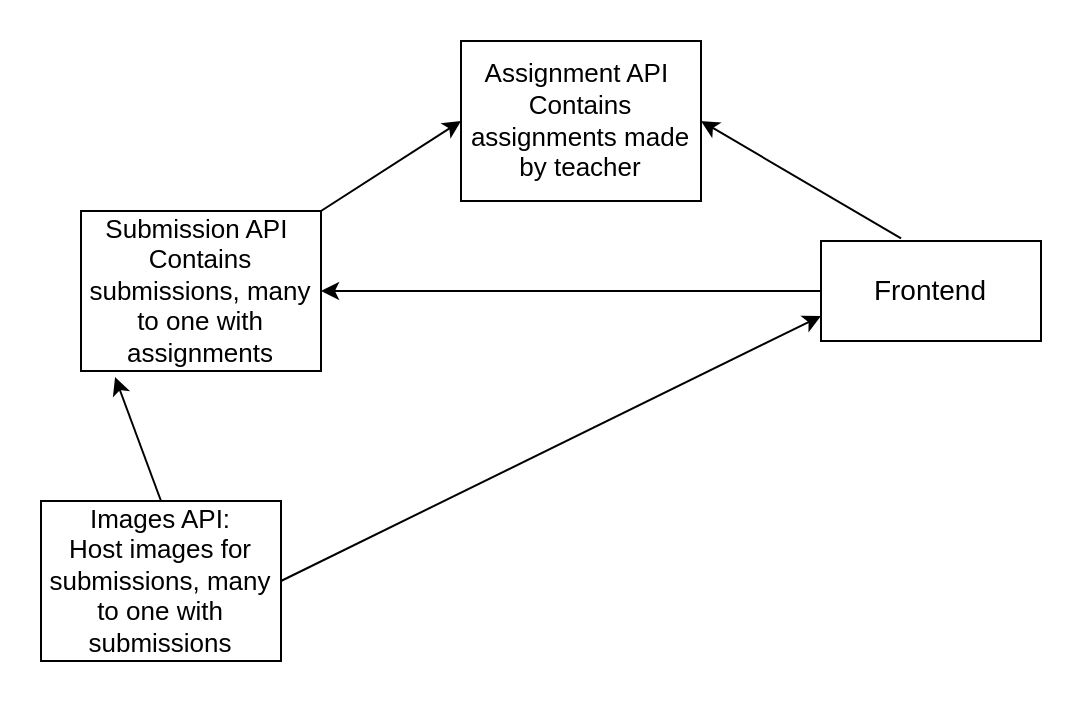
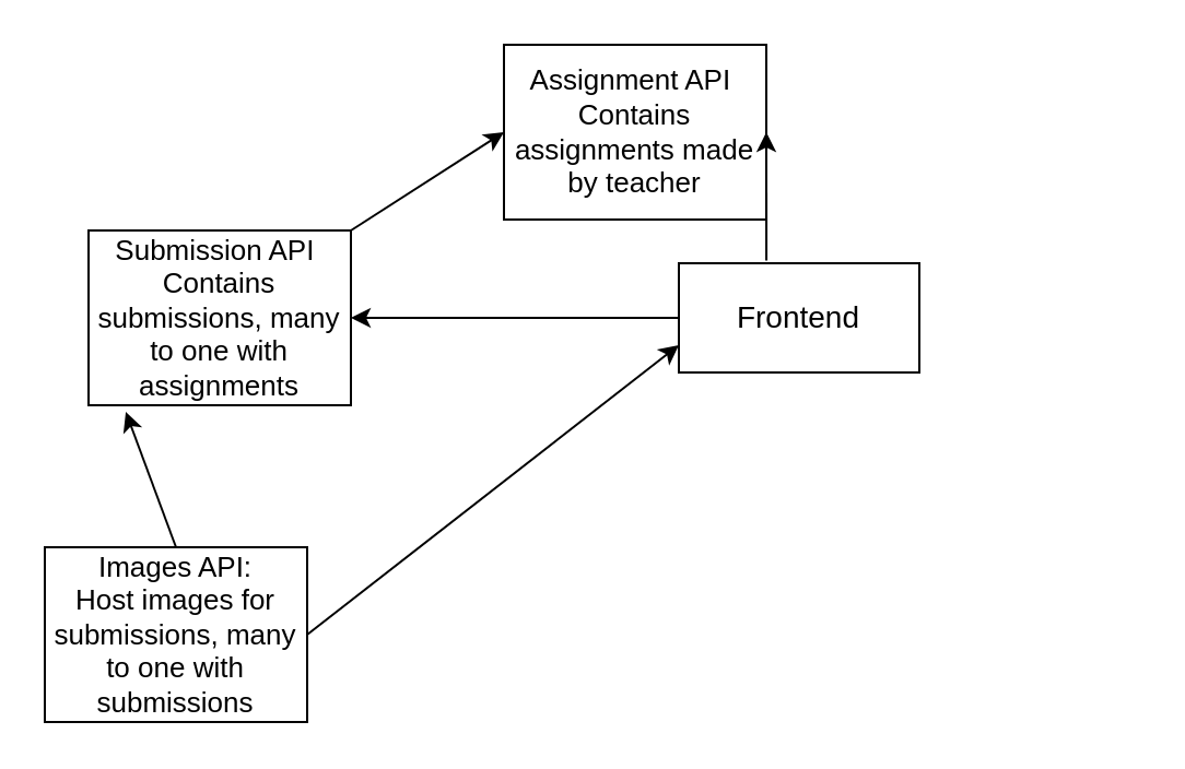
- <mxCell id="2" value="&lt;font style=&quot;font-size: 14px;&quot;&gt;Frontend&lt;/font&gt;" style="whiteSpace=wrap;html=1;" vertex="1" parent="1"><mxGeometry x="410" y="120" width="110" height="50" as="geometry" /></mxCell>
+ <mxCell id="2" value="&lt;font style=&quot;font-size: 14px;&quot;&gt;Frontend&lt;/font&gt;" style="whiteSpace=wrap;html=1;" vertex="1" parent="1"><mxGeometry x="310" y="120" width="110" height="50" as="geometry" /></mxCell>
